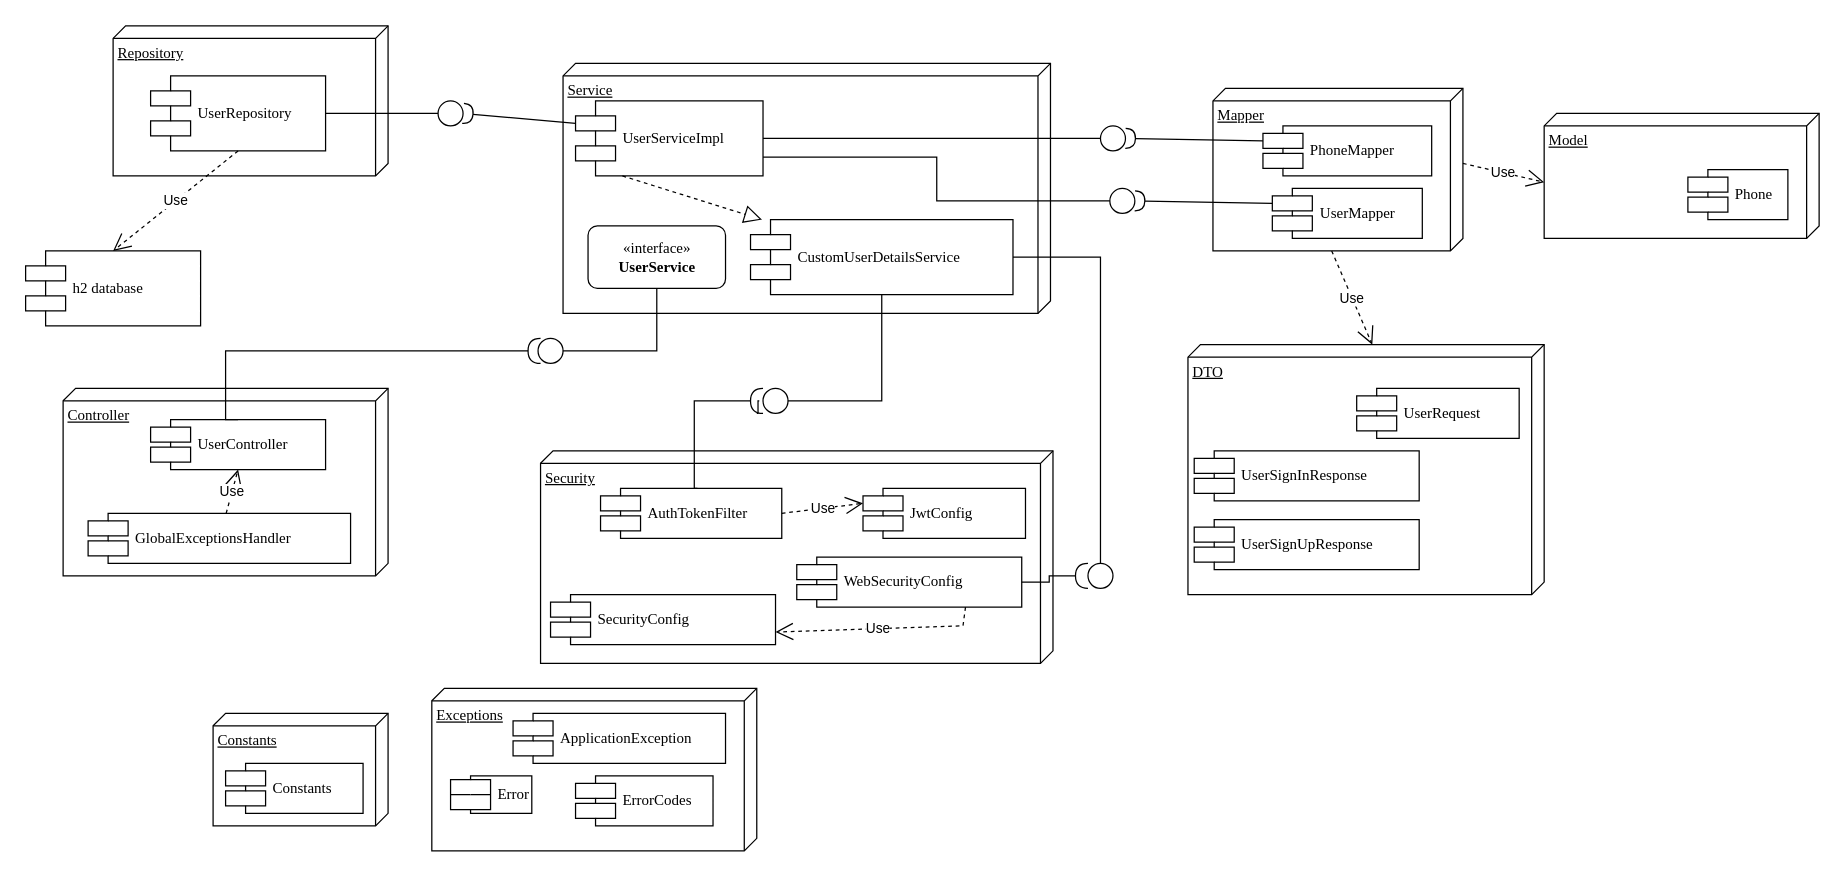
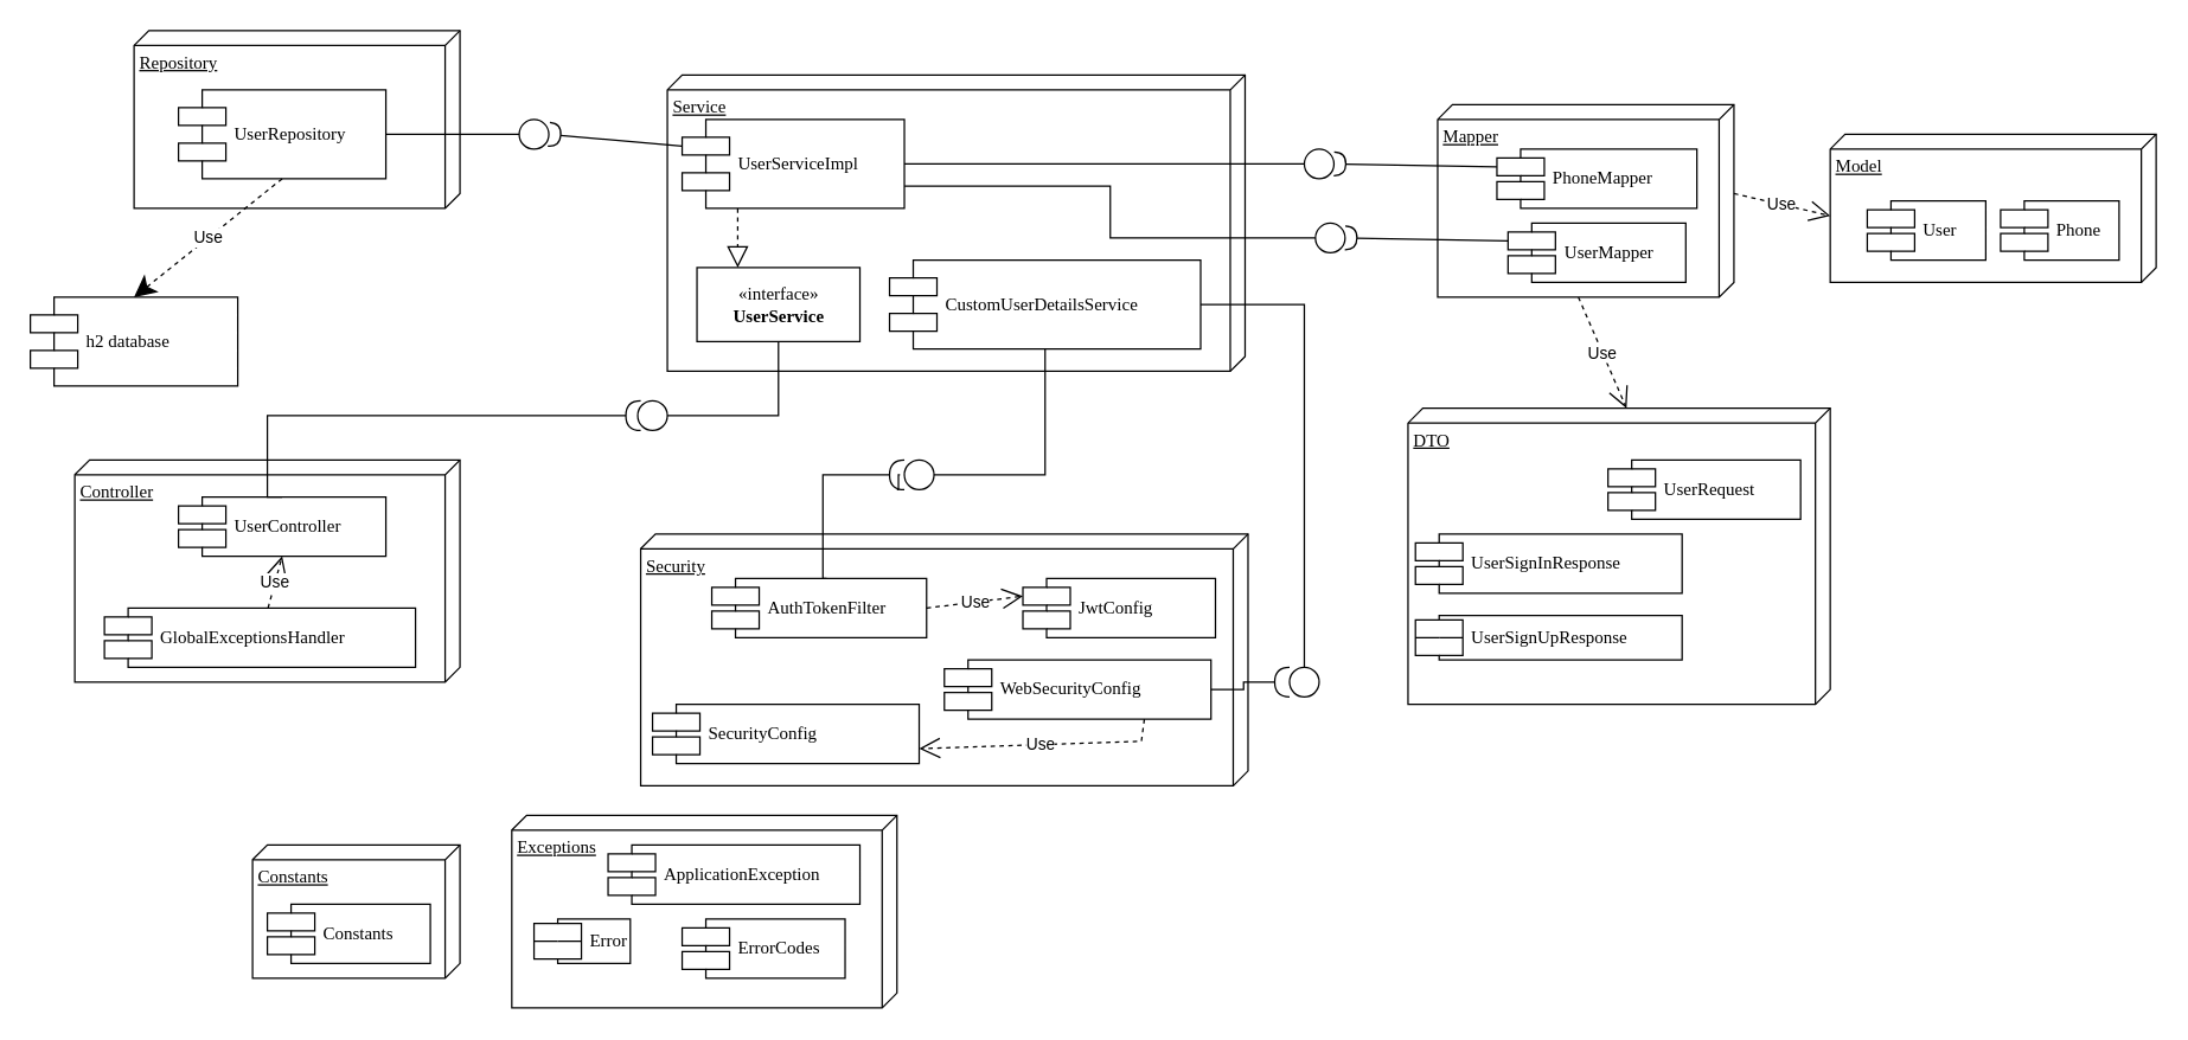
+ <mxCell id="60" value="User" style="shape=component;align=left;spacingLeft=36;rounded=0;shadow=0;comic=0;labelBackgroundColor=none;strokeWidth=1;fontFamily=Verdana;fontSize=12;html=1;" vertex="1" parent="1"><mxGeometry x="1260" y="135" width="80" height="40" as="geometry" /></mxCell>
- <mxCell id="24" value="" style="endArrow=block;dashed=1;endFill=0;endSize=12;html=1;rounded=0;exitX=0.25;exitY=1;exitDx=0;exitDy=0;" edge="1" parent="1" source="7" target="10"><mxGeometry width="160" relative="1" as="geometry"><mxPoint x="410" y="280" as="sourcePoint" /><mxPoint x="570" y="280" as="targetPoint" /></mxGeometry></mxCell>
+ <mxCell id="24" value="" style="endArrow=block;dashed=1;endFill=0;endSize=12;html=1;rounded=0;entryX=0.25;entryY=0;entryDx=0;entryDy=0;exitX=0.25;exitY=1;exitDx=0;exitDy=0;" edge="1" parent="1" source="7" target="8"><mxGeometry width="160" relative="1" as="geometry"><mxPoint x="410" y="280" as="sourcePoint" /><mxPoint x="570" y="280" as="targetPoint" /></mxGeometry></mxCell>
- <mxCell id="21" value="Use" style="endArrow=open;endSize=12;dashed=1;html=1;rounded=0;exitX=0.5;exitY=1;exitDx=0;exitDy=0;entryX=0.5;entryY=0;entryDx=0;entryDy=0;" edge="1" parent="1" source="5" target="20"><mxGeometry width="160" relative="1" as="geometry"><mxPoint x="410" y="280" as="sourcePoint" /><mxPoint x="570" y="280" as="targetPoint" /></mxGeometry></mxCell>
+ <mxCell id="21" value="Use" style="endArrow=classic;endSize=12;dashed=1;html=1;rounded=0;exitX=0.5;exitY=1;exitDx=0;exitDy=0;entryX=0.5;entryY=0;entryDx=0;entryDy=0;" edge="1" parent="1" source="5" target="20"><mxGeometry width="160" relative="1" as="geometry"><mxPoint x="410" y="280" as="sourcePoint" /><mxPoint x="570" y="280" as="targetPoint" /></mxGeometry></mxCell>
- <mxCell id="8" value="«interface»&lt;br&gt;&lt;b&gt;UserService&lt;/b&gt;" style="html=1;shadow=0;comic=0;labelBackgroundColor=none;strokeWidth=1;fontFamily=Verdana;fontSize=12;align=center;rounded=1;" parent="1" vertex="1"><mxGeometry x="470" y="180" width="110" height="50" as="geometry" /></mxCell>
+ <mxCell id="8" value="«interface»&lt;br&gt;&lt;b&gt;UserService&lt;/b&gt;" style="html=1;rounded=0;shadow=0;comic=0;labelBackgroundColor=none;strokeWidth=1;fontFamily=Verdana;fontSize=12;align=center;" parent="1" vertex="1"><mxGeometry x="470" y="180" width="110" height="50" as="geometry" /></mxCell>
- <mxCell id="40" value="UserSignUpResponse" style="shape=component;align=left;spacingLeft=36;rounded=0;shadow=0;comic=0;labelBackgroundColor=none;strokeWidth=1;fontFamily=Verdana;fontSize=12;html=1;" vertex="1" parent="1"><mxGeometry x="955" y="415" width="180" height="40" as="geometry" /></mxCell>
+ <mxCell id="40" value="UserSignUpResponse" style="shape=component;align=left;spacingLeft=36;rounded=0;shadow=0;comic=0;labelBackgroundColor=none;strokeWidth=1;fontFamily=Verdana;fontSize=12;html=1;" vertex="1" parent="1"><mxGeometry x="955" y="415" width="180" height="30" as="geometry" /></mxCell>
